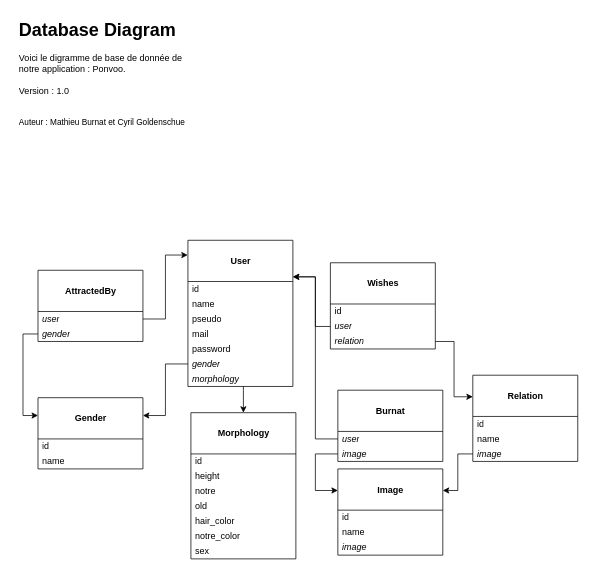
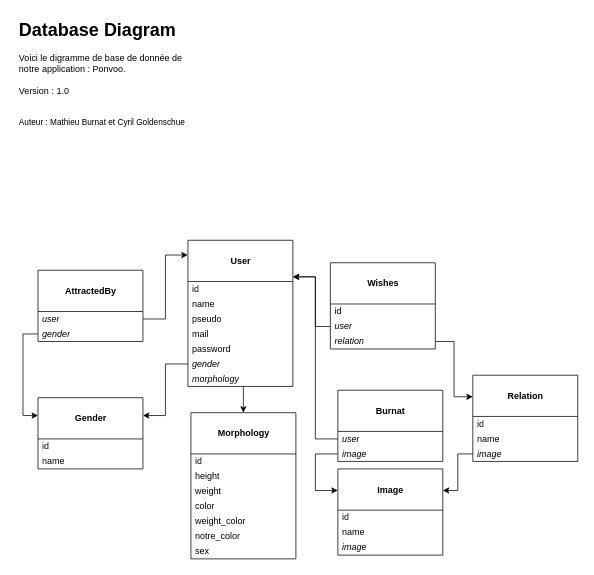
- <mxCell id="14" value="notre" style="text;html=1;strokeColor=none;fillColor=none;align=left;verticalAlign=middle;spacingLeft=4;spacingRight=4;overflow=hidden;rotatable=0;points=[[0,0.5],[1,0.5]];portConstraint=eastwest;" vertex="1" parent="11"><mxGeometry y="95" width="140" height="20" as="geometry" /></mxCell>
+ <mxCell id="14" value="weight" style="text;html=1;strokeColor=none;fillColor=none;align=left;verticalAlign=middle;spacingLeft=4;spacingRight=4;overflow=hidden;rotatable=0;points=[[0,0.5],[1,0.5]];portConstraint=eastwest;" vertex="1" parent="11"><mxGeometry y="95" width="140" height="20" as="geometry" /></mxCell>
- <mxCell id="15" value="old" style="text;html=1;strokeColor=none;fillColor=none;align=left;verticalAlign=middle;spacingLeft=4;spacingRight=4;overflow=hidden;rotatable=0;points=[[0,0.5],[1,0.5]];portConstraint=eastwest;" vertex="1" parent="11"><mxGeometry y="115" width="140" height="20" as="geometry" /></mxCell>
+ <mxCell id="15" value="color" style="text;html=1;strokeColor=none;fillColor=none;align=left;verticalAlign=middle;spacingLeft=4;spacingRight=4;overflow=hidden;rotatable=0;points=[[0,0.5],[1,0.5]];portConstraint=eastwest;" vertex="1" parent="11"><mxGeometry y="115" width="140" height="20" as="geometry" /></mxCell>
- <mxCell id="16" value="hair_color" style="text;html=1;strokeColor=none;fillColor=none;align=left;verticalAlign=middle;spacingLeft=4;spacingRight=4;overflow=hidden;rotatable=0;points=[[0,0.5],[1,0.5]];portConstraint=eastwest;" vertex="1" parent="11"><mxGeometry y="135" width="140" height="20" as="geometry" /></mxCell>
+ <mxCell id="16" value="weight_color" style="text;html=1;strokeColor=none;fillColor=none;align=left;verticalAlign=middle;spacingLeft=4;spacingRight=4;overflow=hidden;rotatable=0;points=[[0,0.5],[1,0.5]];portConstraint=eastwest;" vertex="1" parent="11"><mxGeometry y="135" width="140" height="20" as="geometry" /></mxCell>
